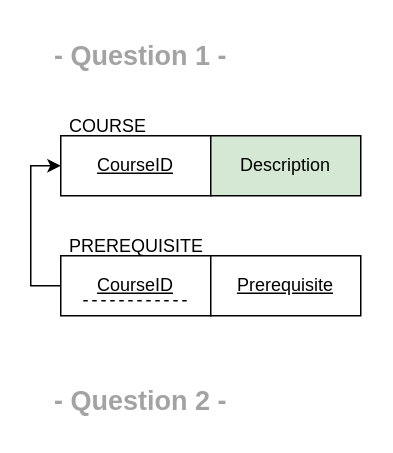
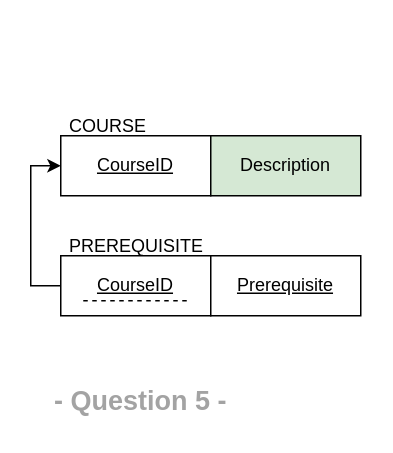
- <mxCell id="10" value="- Question 1 -" style="text;strokeColor=none;fillColor=none;spacingLeft=4;spacingRight=4;overflow=hidden;rotatable=0;points=[[0,0.5],[1,0.5]];portConstraint=eastwest;fontSize=18;whiteSpace=wrap;html=1;fontColor=#a3a3a3;fontStyle=1" vertex="1" parent="1"><mxGeometry x="30" y="20" width="160" height="30" as="geometry" /></mxCell>
- <mxCell id="11" value="- Question 2 -" style="text;strokeColor=none;fillColor=none;spacingLeft=4;spacingRight=4;overflow=hidden;rotatable=0;points=[[0,0.5],[1,0.5]];portConstraint=eastwest;fontSize=18;whiteSpace=wrap;html=1;fontColor=#a3a3a3;fontStyle=1" vertex="1" parent="1"><mxGeometry x="30" y="250" width="160" height="30" as="geometry" /></mxCell>
+ <mxCell id="11" value="- Question 5 -" style="text;strokeColor=none;fillColor=none;spacingLeft=4;spacingRight=4;overflow=hidden;rotatable=0;points=[[0,0.5],[1,0.5]];portConstraint=eastwest;fontSize=18;whiteSpace=wrap;html=1;fontColor=#a3a3a3;fontStyle=1" vertex="1" parent="1"><mxGeometry x="30" y="250" width="160" height="30" as="geometry" /></mxCell>
